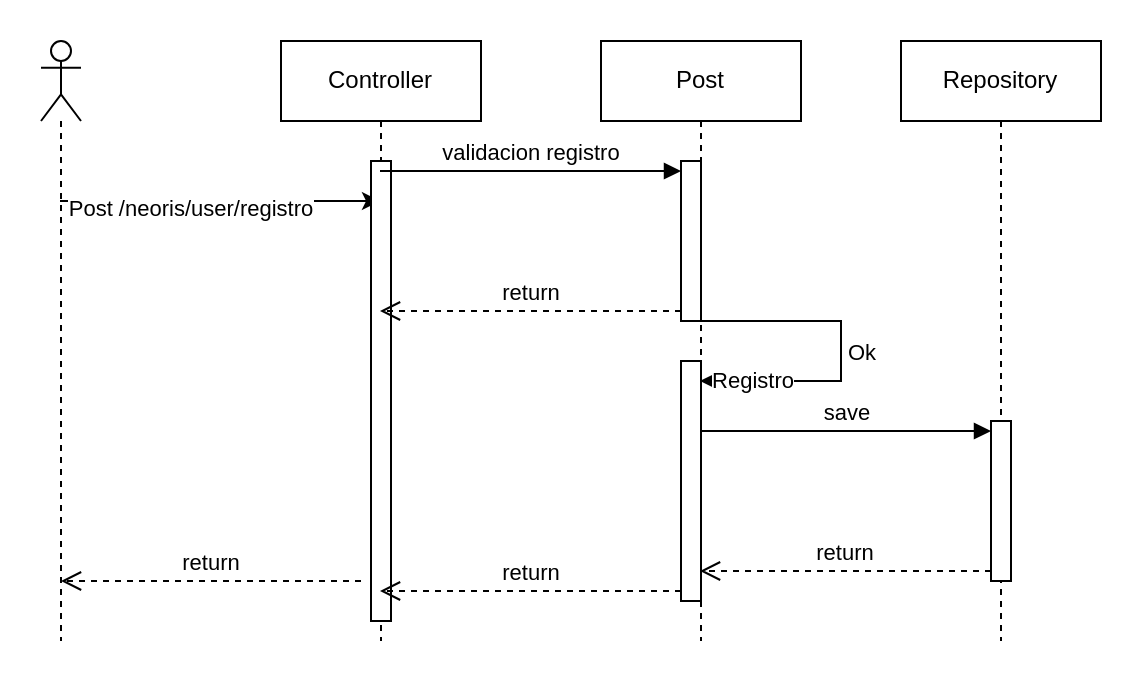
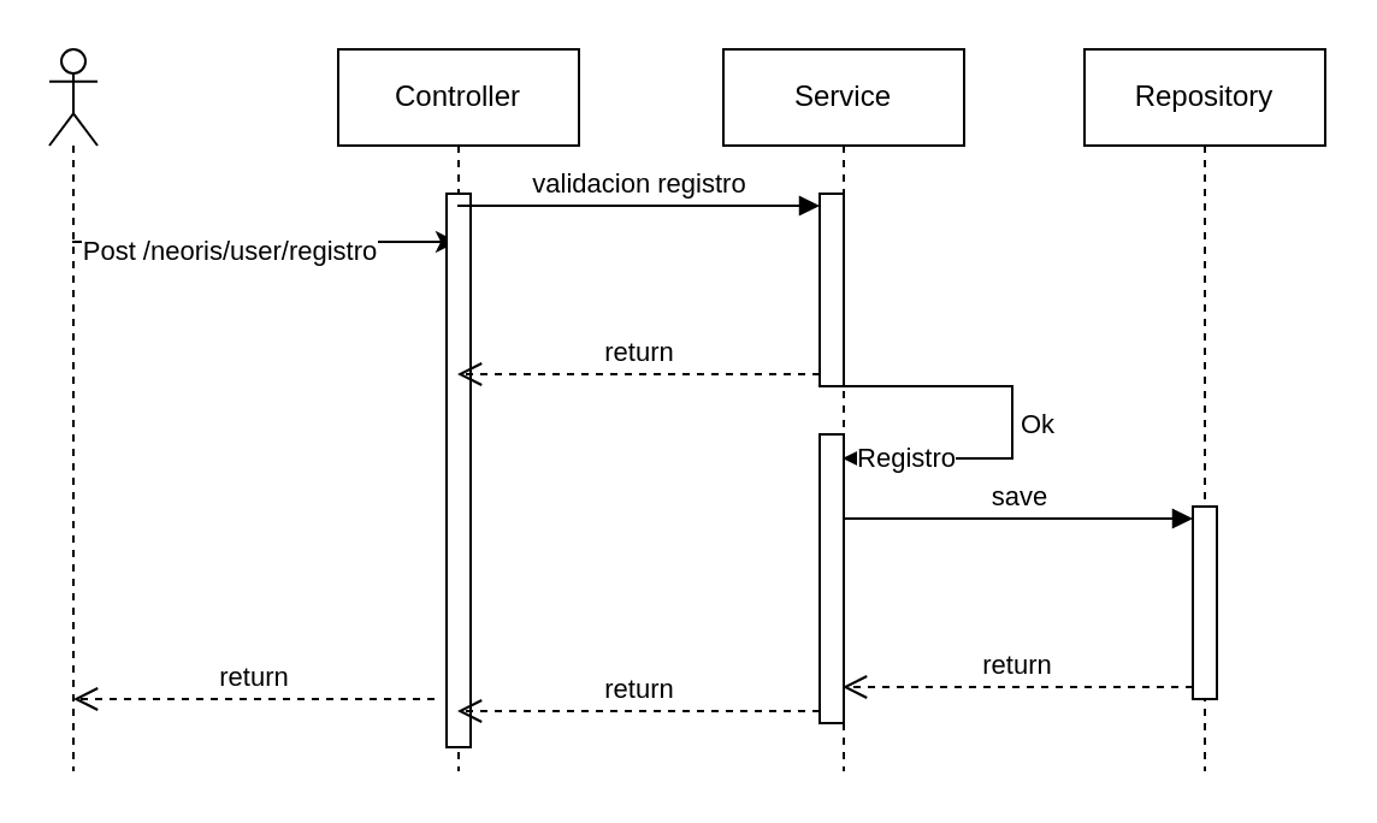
- <mxCell id="7" value="Post" style="shape=umlLifeline;perimeter=lifelinePerimeter;whiteSpace=wrap;html=1;container=1;dropTarget=0;collapsible=0;recursiveResize=0;outlineConnect=0;portConstraint=eastwest;newEdgeStyle={&quot;curved&quot;:0,&quot;rounded&quot;:0};" vertex="1" parent="1"><mxGeometry x="300" y="20" width="100" height="300" as="geometry" /></mxCell>
+ <mxCell id="7" value="Service" style="shape=umlLifeline;perimeter=lifelinePerimeter;whiteSpace=wrap;html=1;container=1;dropTarget=0;collapsible=0;recursiveResize=0;outlineConnect=0;portConstraint=eastwest;newEdgeStyle={&quot;curved&quot;:0,&quot;rounded&quot;:0};" vertex="1" parent="1"><mxGeometry x="300" y="20" width="100" height="300" as="geometry" /></mxCell>
